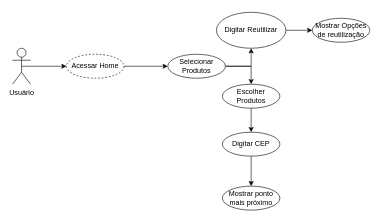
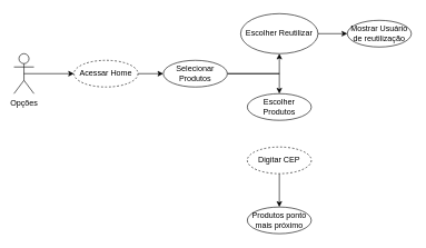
- <mxCell id="10" value="Digitar Reutilizar" style="ellipse;whiteSpace=wrap;html=1;" vertex="1" parent="1"><mxGeometry x="360" y="20" width="116" height="60" as="geometry" /></mxCell>
+ <mxCell id="10" value="Escolher Reutilizar" style="ellipse;whiteSpace=wrap;html=1;" vertex="1" parent="1"><mxGeometry x="360" y="20" width="116" height="60" as="geometry" /></mxCell>
- <mxCell id="13" value="Mostrar Opções de reutilização" style="ellipse;whiteSpace=wrap;html=1;" vertex="1" parent="1"><mxGeometry x="520" y="30" width="96" height="40" as="geometry" /></mxCell>
+ <mxCell id="13" value="Mostrar Usuário de reutilização" style="ellipse;whiteSpace=wrap;html=1;" vertex="1" parent="1"><mxGeometry x="520" y="30" width="96" height="40" as="geometry" /></mxCell>
- <mxCell id="8" value="Selecionar Produtos" style="ellipse;whiteSpace=wrap;html=1;" vertex="1" parent="1"><mxGeometry x="279" y="90" width="96" height="40" as="geometry" /></mxCell>
+ <mxCell id="8" value="Selecionar Produtos" style="ellipse;whiteSpace=wrap;html=1;" vertex="1" parent="1"><mxGeometry x="244" y="90" width="96" height="40" as="geometry" /></mxCell>
- <mxCell id="3" value="Usuário" style="shape=umlActor;verticalLabelPosition=bottom;verticalAlign=top;html=1;outlineConnect=0;" vertex="1" parent="1"><mxGeometry x="20" y="80" width="30" height="60" as="geometry" /></mxCell>
+ <mxCell id="3" value="Opções" style="shape=umlActor;verticalLabelPosition=bottom;verticalAlign=top;html=1;outlineConnect=0;" vertex="1" parent="1"><mxGeometry x="20" y="80" width="30" height="60" as="geometry" /></mxCell>
- <mxCell id="11" style="edgeStyle=orthogonalEdgeStyle;rounded=0;orthogonalLoop=1;jettySize=auto;html=1;exitX=0.5;exitY=1;exitDx=0;exitDy=0;entryX=0.5;entryY=0;entryDx=0;entryDy=0;" edge="1" parent="1" source="12" target="15"><mxGeometry relative="1" as="geometry" /></mxCell>
- <mxCell id="15" value="Digitar CEP" style="ellipse;whiteSpace=wrap;html=1;" vertex="1" parent="1"><mxGeometry x="370" y="220" width="96" height="40" as="geometry" /></mxCell>
+ <mxCell id="15" value="Digitar CEP" style="ellipse;whiteSpace=wrap;html=1;dashed=1;" vertex="1" parent="1"><mxGeometry x="370" y="220" width="96" height="40" as="geometry" /></mxCell>
- <mxCell id="16" value="Mostrar ponto mais próximo" style="ellipse;whiteSpace=wrap;html=1;" vertex="1" parent="1"><mxGeometry x="370" y="310" width="96" height="40" as="geometry" /></mxCell>
+ <mxCell id="16" value="Produtos ponto mais próximo" style="ellipse;whiteSpace=wrap;html=1;" vertex="1" parent="1"><mxGeometry x="370" y="310" width="96" height="40" as="geometry" /></mxCell>
